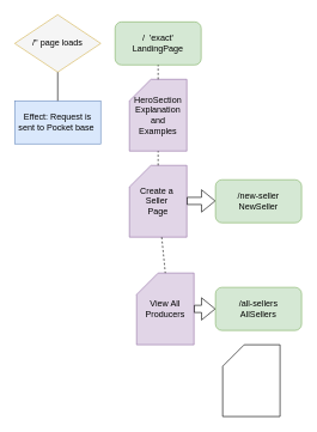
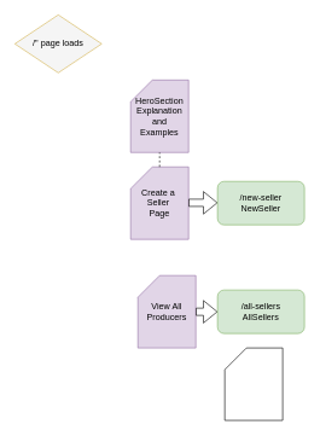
- <mxCell id="5" value="/&amp;nbsp; 'exact'&lt;br&gt;LandingPage" style="rounded=1;whiteSpace=wrap;html=1;fillColor=#d5e8d4;strokeColor=#82b366;" vertex="1" parent="1"><mxGeometry x="160" y="30" width="120" height="60" as="geometry" /></mxCell>
- <mxCell id="7" value="" style="endArrow=none;dashed=1;html=1;rounded=0;entryX=0.5;entryY=1;entryDx=0;entryDy=0;" edge="1" parent="1" source="6" target="5"><mxGeometry width="50" height="50" relative="1" as="geometry"><mxPoint x="400" y="120" as="sourcePoint" /><mxPoint x="450" y="70" as="targetPoint" /></mxGeometry></mxCell>
- <mxCell id="4" value="" style="endArrow=none;html=1;rounded=0;entryX=0.5;entryY=1;entryDx=0;entryDy=0;exitX=0.5;exitY=0;exitDx=0;exitDy=0;" edge="1" parent="1" source="3" target="2"><mxGeometry width="50" height="50" relative="1" as="geometry"><mxPoint x="400" y="180" as="sourcePoint" /><mxPoint x="450" y="130" as="targetPoint" /></mxGeometry></mxCell>
- <mxCell id="3" value="Effect: Request is sent to Pocket base&amp;nbsp;" style="rounded=0;whiteSpace=wrap;html=1;fillColor=#dae8fc;strokeColor=#6c8ebf;" vertex="1" parent="1"><mxGeometry x="20" y="140" width="120" height="60" as="geometry" /></mxCell>
- <mxCell id="11" value="" style="endArrow=none;dashed=1;html=1;rounded=0;entryX=0.5;entryY=0;entryDx=0;entryDy=0;entryPerimeter=0;" edge="1" parent="1" source="8" target="9"><mxGeometry width="50" height="50" relative="1" as="geometry"><mxPoint x="220" y="360" as="sourcePoint" /><mxPoint x="220" y="320" as="targetPoint" /></mxGeometry></mxCell>
